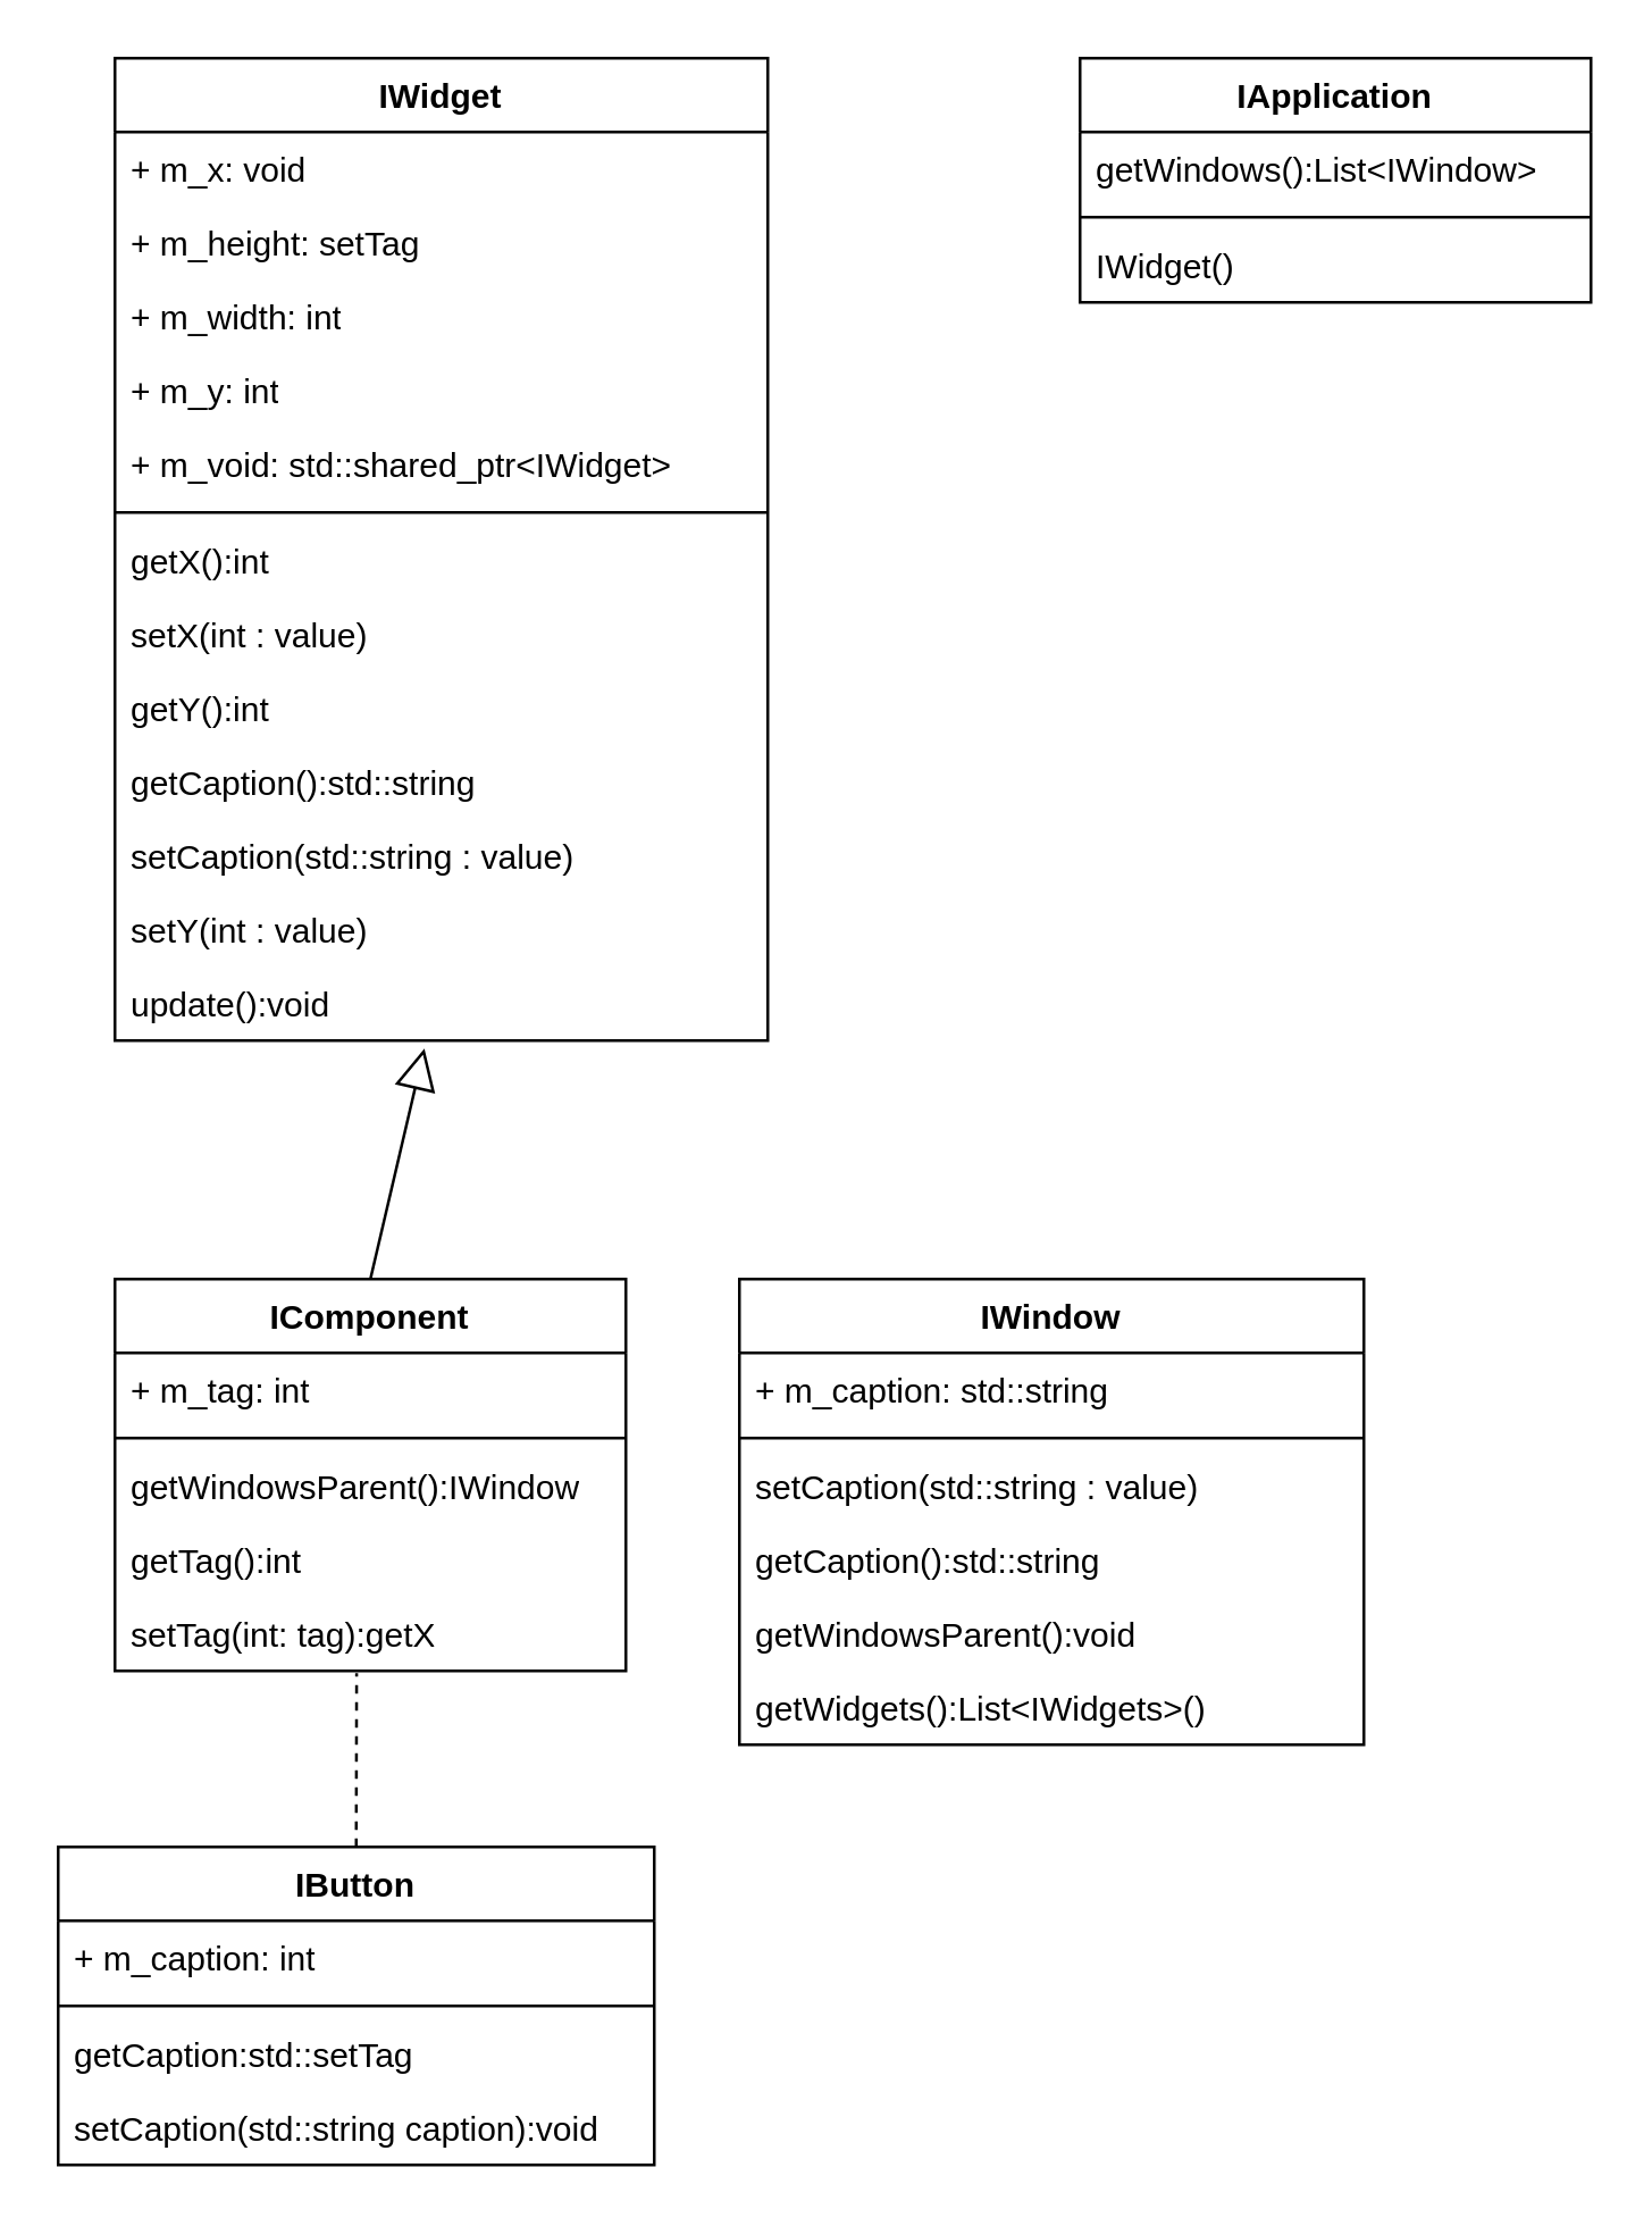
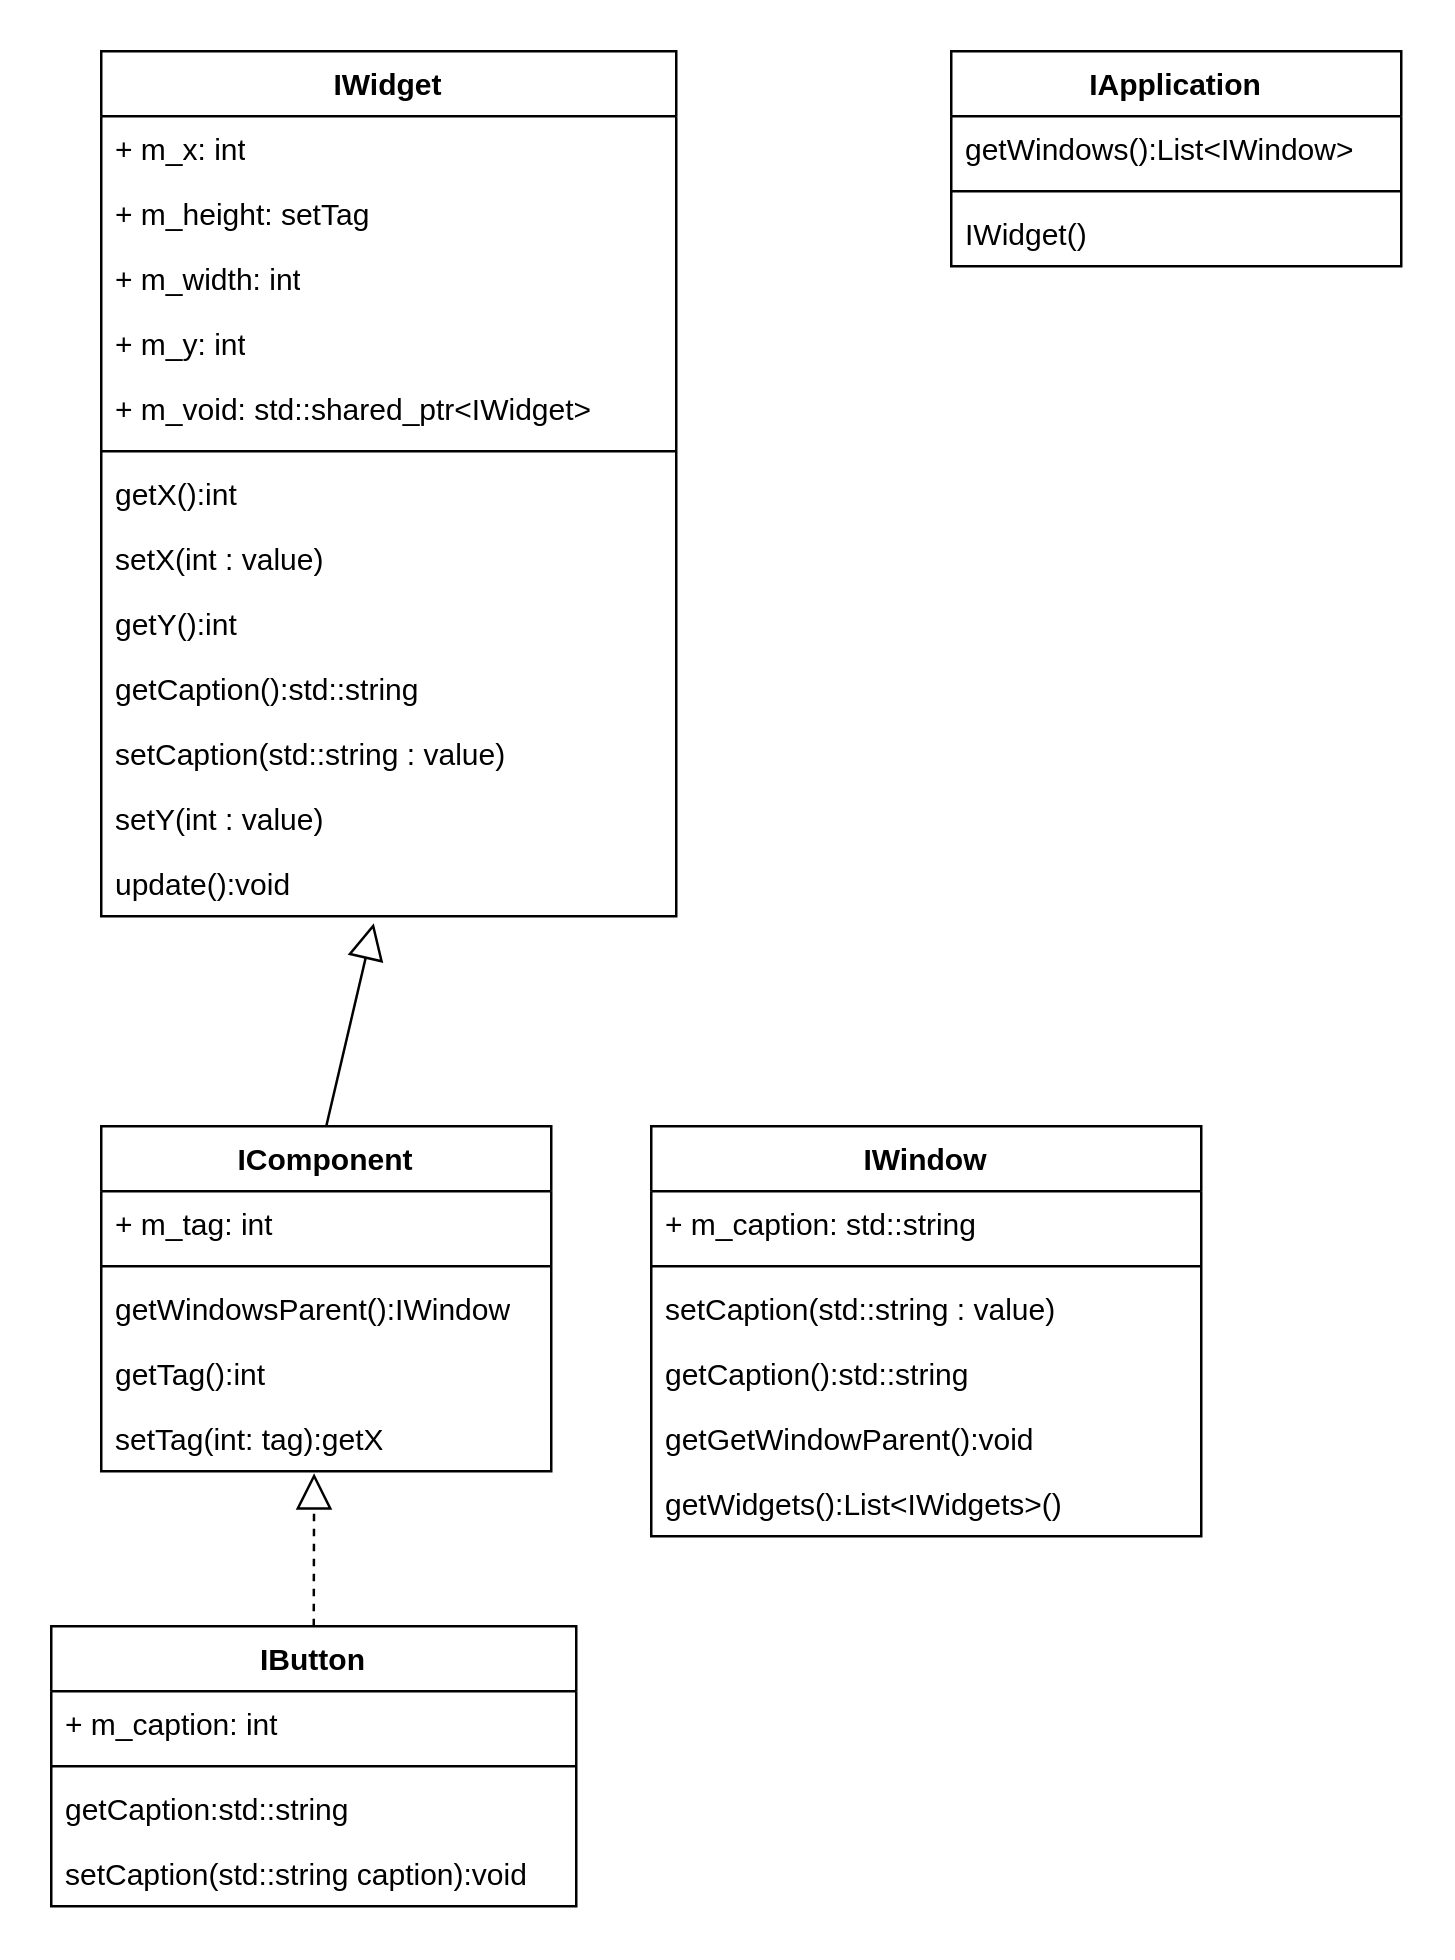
- <mxCell id="7" value="+ m_x: void" style="text;strokeColor=none;fillColor=none;align=left;verticalAlign=top;spacingLeft=4;spacingRight=4;overflow=hidden;rotatable=0;points=[[0,0.5],[1,0.5]];portConstraint=eastwest;whiteSpace=wrap;html=1;" parent="6" vertex="1"><mxGeometry y="26" width="230" height="26" as="geometry" /></mxCell>
+ <mxCell id="7" value="+ m_x: int" style="text;strokeColor=none;fillColor=none;align=left;verticalAlign=top;spacingLeft=4;spacingRight=4;overflow=hidden;rotatable=0;points=[[0,0.5],[1,0.5]];portConstraint=eastwest;whiteSpace=wrap;html=1;" parent="6" vertex="1"><mxGeometry y="26" width="230" height="26" as="geometry" /></mxCell>
- <mxCell id="25" value="getWindowsParent():void" style="text;strokeColor=none;fillColor=none;align=left;verticalAlign=top;spacingLeft=4;spacingRight=4;overflow=hidden;rotatable=0;points=[[0,0.5],[1,0.5]];portConstraint=eastwest;whiteSpace=wrap;html=1;" vertex="1" parent="20"><mxGeometry y="112" width="220" height="26" as="geometry" /></mxCell>
+ <mxCell id="25" value="getGetWindowParent():void" style="text;strokeColor=none;fillColor=none;align=left;verticalAlign=top;spacingLeft=4;spacingRight=4;overflow=hidden;rotatable=0;points=[[0,0.5],[1,0.5]];portConstraint=eastwest;whiteSpace=wrap;html=1;" vertex="1" parent="20"><mxGeometry y="112" width="220" height="26" as="geometry" /></mxCell>
- <mxCell id="39" value="" style="endArrow=none;dashed=1;endFill=0;endSize=12;html=1;rounded=0;exitX=0.5;exitY=0;exitDx=0;exitDy=0;entryX=0.473;entryY=1.03;entryDx=0;entryDy=0;entryPerimeter=0;" edge="1" parent="1" source="34" target="32"><mxGeometry width="160" relative="1" as="geometry"><mxPoint x="130" y="650" as="sourcePoint" /><mxPoint x="149" y="569" as="targetPoint" /></mxGeometry></mxCell>
+ <mxCell id="39" value="" style="endArrow=block;dashed=1;endFill=0;endSize=12;html=1;rounded=0;exitX=0.5;exitY=0;exitDx=0;exitDy=0;entryX=0.473;entryY=1.03;entryDx=0;entryDy=0;entryPerimeter=0;" edge="1" parent="1" source="34" target="32"><mxGeometry width="160" relative="1" as="geometry"><mxPoint x="130" y="650" as="sourcePoint" /><mxPoint x="149" y="569" as="targetPoint" /></mxGeometry></mxCell>
- <mxCell id="37" value="getCaption:std::setTag" style="text;strokeColor=none;fillColor=none;align=left;verticalAlign=top;spacingLeft=4;spacingRight=4;overflow=hidden;rotatable=0;points=[[0,0.5],[1,0.5]];portConstraint=eastwest;whiteSpace=wrap;html=1;" vertex="1" parent="34"><mxGeometry y="60" width="210" height="26" as="geometry" /></mxCell>
+ <mxCell id="37" value="getCaption:std::string" style="text;strokeColor=none;fillColor=none;align=left;verticalAlign=top;spacingLeft=4;spacingRight=4;overflow=hidden;rotatable=0;points=[[0,0.5],[1,0.5]];portConstraint=eastwest;whiteSpace=wrap;html=1;" vertex="1" parent="34"><mxGeometry y="60" width="210" height="26" as="geometry" /></mxCell>
